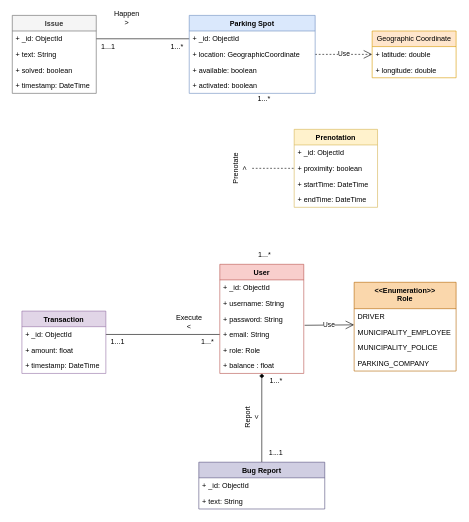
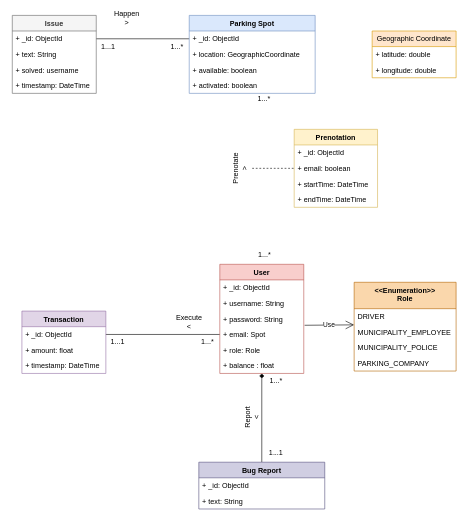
- <mxCell id="3" value="Use" style="endArrow=open;endSize=12;dashed=1;html=1;exitX=1;exitY=0.5;exitDx=0;exitDy=0;entryX=0;entryY=0.5;entryDx=0;entryDy=0;" parent="1" source="23" target="27" edge="1"><mxGeometry width="160" relative="1" as="geometry"><mxPoint x="300" y="131" as="sourcePoint" /><mxPoint x="460" y="131" as="targetPoint" /></mxGeometry></mxCell>
- <mxCell id="19" value="+ solved: boolean" style="text;strokeColor=none;fillColor=none;align=left;verticalAlign=top;spacingLeft=4;spacingRight=4;overflow=hidden;rotatable=0;points=[[0,0.5],[1,0.5]];portConstraint=eastwest;" parent="16" vertex="1"><mxGeometry y="78" width="140" height="26" as="geometry" /></mxCell>
+ <mxCell id="19" value="+ solved: username" style="text;strokeColor=none;fillColor=none;align=left;verticalAlign=top;spacingLeft=4;spacingRight=4;overflow=hidden;rotatable=0;points=[[0,0.5],[1,0.5]];portConstraint=eastwest;" parent="16" vertex="1"><mxGeometry y="78" width="140" height="26" as="geometry" /></mxCell>
- <mxCell id="9" value="+ proximity: boolean" style="text;strokeColor=none;fillColor=none;align=left;verticalAlign=top;spacingLeft=4;spacingRight=4;overflow=hidden;rotatable=0;points=[[0,0.5],[1,0.5]];portConstraint=eastwest;" parent="7" vertex="1"><mxGeometry y="52" width="139" height="26" as="geometry" /></mxCell>
+ <mxCell id="9" value="+ email: boolean" style="text;strokeColor=none;fillColor=none;align=left;verticalAlign=top;spacingLeft=4;spacingRight=4;overflow=hidden;rotatable=0;points=[[0,0.5],[1,0.5]];portConstraint=eastwest;" parent="7" vertex="1"><mxGeometry y="52" width="139" height="26" as="geometry" /></mxCell>
- <mxCell id="41" value="+ email: String" style="text;strokeColor=none;fillColor=none;align=left;verticalAlign=top;spacingLeft=4;spacingRight=4;overflow=hidden;rotatable=0;points=[[0,0.5],[1,0.5]];portConstraint=eastwest;" parent="37" vertex="1"><mxGeometry y="104" width="140" height="26" as="geometry" /></mxCell>
+ <mxCell id="41" value="+ email: Spot" style="text;strokeColor=none;fillColor=none;align=left;verticalAlign=top;spacingLeft=4;spacingRight=4;overflow=hidden;rotatable=0;points=[[0,0.5],[1,0.5]];portConstraint=eastwest;" parent="37" vertex="1"><mxGeometry y="104" width="140" height="26" as="geometry" /></mxCell>
